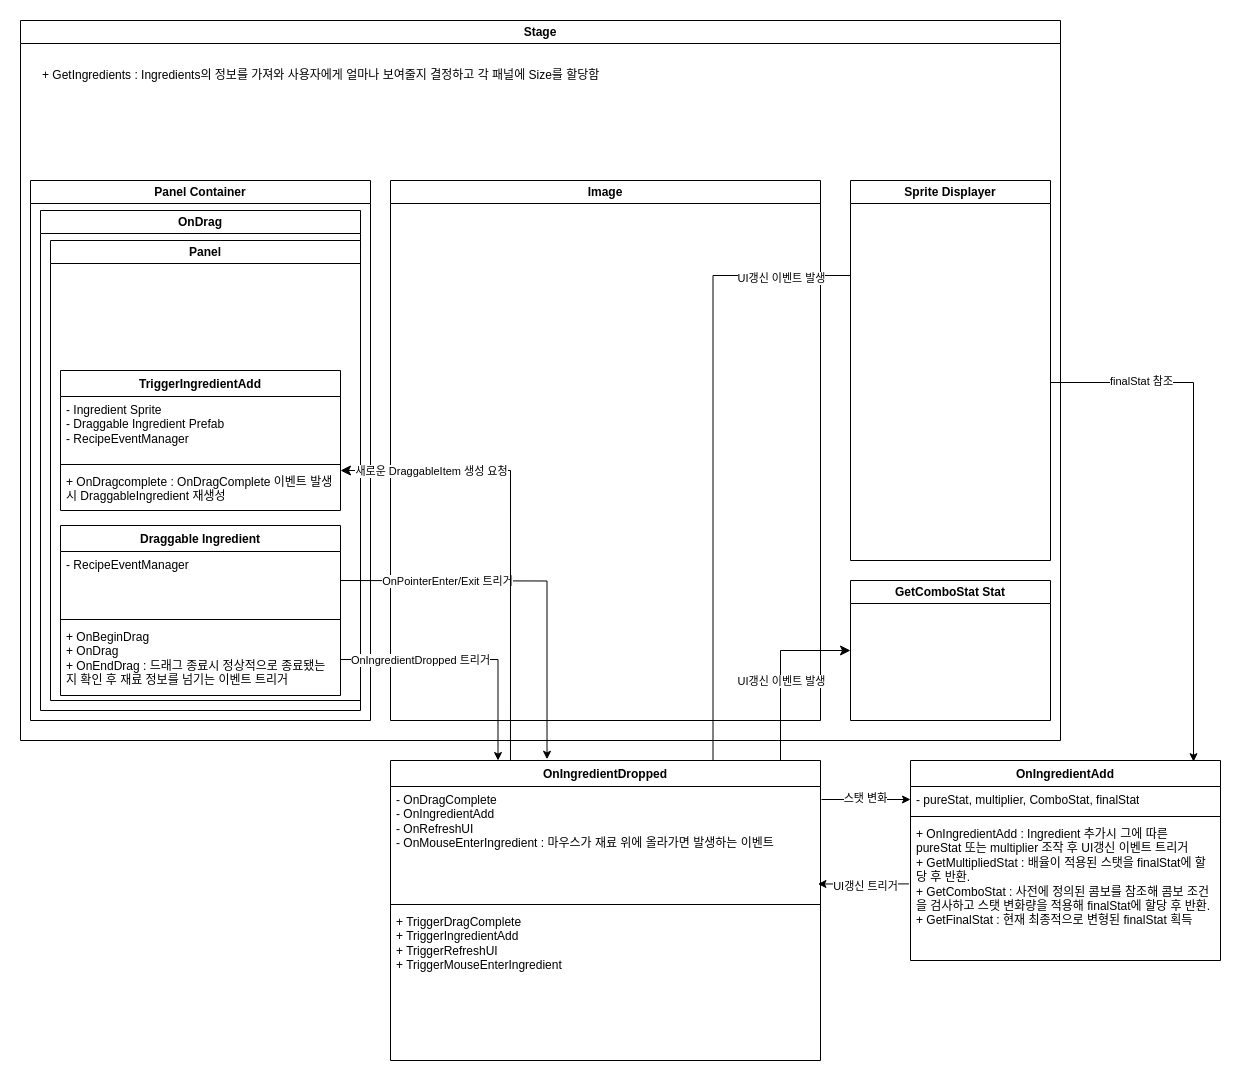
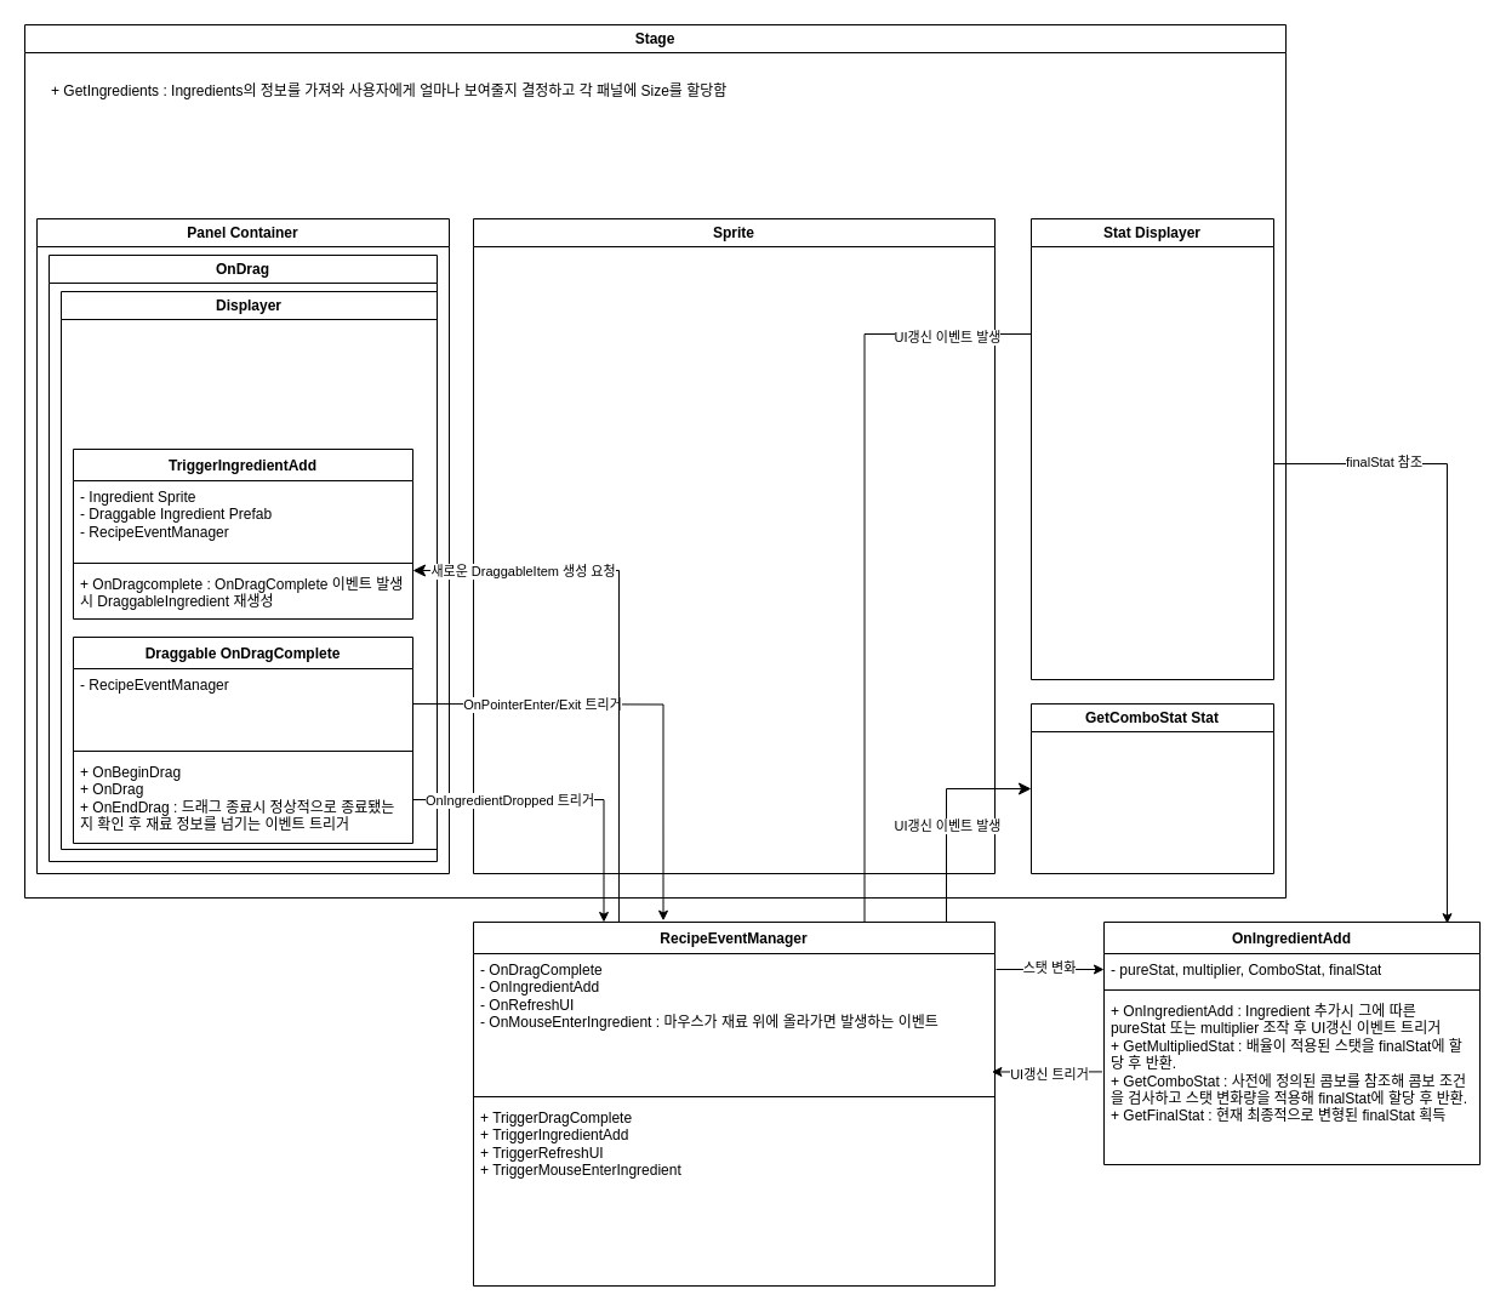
- <mxCell id="18" value="Image" style="swimlane;whiteSpace=wrap;html=1;" parent="6" vertex="1"><mxGeometry x="370" y="160" width="430" height="540" as="geometry" /></mxCell>
+ <mxCell id="18" value="Sprite" style="swimlane;whiteSpace=wrap;html=1;" parent="6" vertex="1"><mxGeometry x="370" y="160" width="430" height="540" as="geometry" /></mxCell>
- <mxCell id="21" value="Sprite Displayer" style="swimlane;whiteSpace=wrap;html=1;" parent="6" vertex="1"><mxGeometry x="830" y="160" width="200" height="380" as="geometry" /></mxCell>
+ <mxCell id="21" value="Stat Displayer" style="swimlane;whiteSpace=wrap;html=1;" parent="6" vertex="1"><mxGeometry x="830" y="160" width="200" height="380" as="geometry" /></mxCell>
- <mxCell id="9" value="Panel" style="swimlane;whiteSpace=wrap;html=1;" parent="8" vertex="1"><mxGeometry x="10" y="30" width="310" height="460" as="geometry" /></mxCell>
+ <mxCell id="9" value="Displayer" style="swimlane;whiteSpace=wrap;html=1;" parent="8" vertex="1"><mxGeometry x="10" y="30" width="310" height="460" as="geometry" /></mxCell>
- <mxCell id="14" value="Draggable Ingredient" style="swimlane;fontStyle=1;align=center;verticalAlign=top;childLayout=stackLayout;horizontal=1;startSize=26;horizontalStack=0;resizeParent=1;resizeParentMax=0;resizeLast=0;collapsible=1;marginBottom=0;whiteSpace=wrap;html=1;" parent="9" vertex="1"><mxGeometry x="10" y="285" width="280" height="170" as="geometry" /></mxCell>
+ <mxCell id="14" value="Draggable OnDragComplete" style="swimlane;fontStyle=1;align=center;verticalAlign=top;childLayout=stackLayout;horizontal=1;startSize=26;horizontalStack=0;resizeParent=1;resizeParentMax=0;resizeLast=0;collapsible=1;marginBottom=0;whiteSpace=wrap;html=1;" parent="9" vertex="1"><mxGeometry x="10" y="285" width="280" height="170" as="geometry" /></mxCell>
- <mxCell id="2" value="OnIngredientDropped" style="swimlane;fontStyle=1;align=center;verticalAlign=top;childLayout=stackLayout;horizontal=1;startSize=26;horizontalStack=0;resizeParent=1;resizeParentMax=0;resizeLast=0;collapsible=1;marginBottom=0;whiteSpace=wrap;html=1;" parent="1" vertex="1"><mxGeometry x="390" y="760" width="430" height="300" as="geometry" /></mxCell>
+ <mxCell id="2" value="RecipeEventManager" style="swimlane;fontStyle=1;align=center;verticalAlign=top;childLayout=stackLayout;horizontal=1;startSize=26;horizontalStack=0;resizeParent=1;resizeParentMax=0;resizeLast=0;collapsible=1;marginBottom=0;whiteSpace=wrap;html=1;" parent="1" vertex="1"><mxGeometry x="390" y="760" width="430" height="300" as="geometry" /></mxCell>
